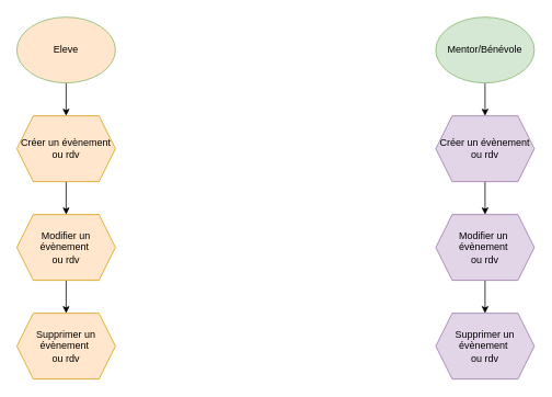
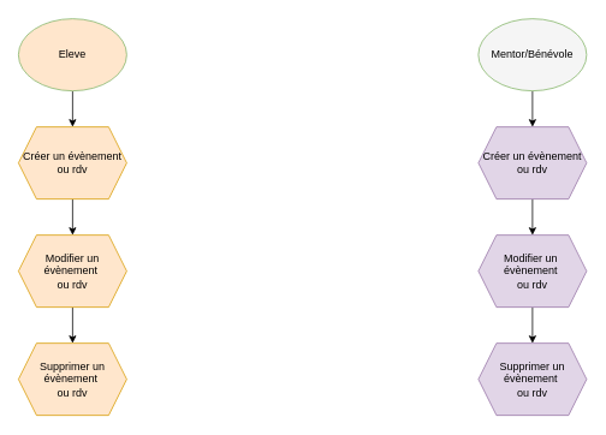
- <mxCell id="5" value="Mentor/Bénévole" style="ellipse;whiteSpace=wrap;html=1;fillColor=#d5e8d4;strokeColor=#82b366;" vertex="1" parent="1"><mxGeometry x="530" y="20" width="120" height="80" as="geometry" /></mxCell>
+ <mxCell id="5" value="Mentor/Bénévole" style="ellipse;whiteSpace=wrap;html=1;fillColor=#f5f5f5;strokeColor=#82b366;" vertex="1" parent="1"><mxGeometry x="530" y="20" width="120" height="80" as="geometry" /></mxCell>
